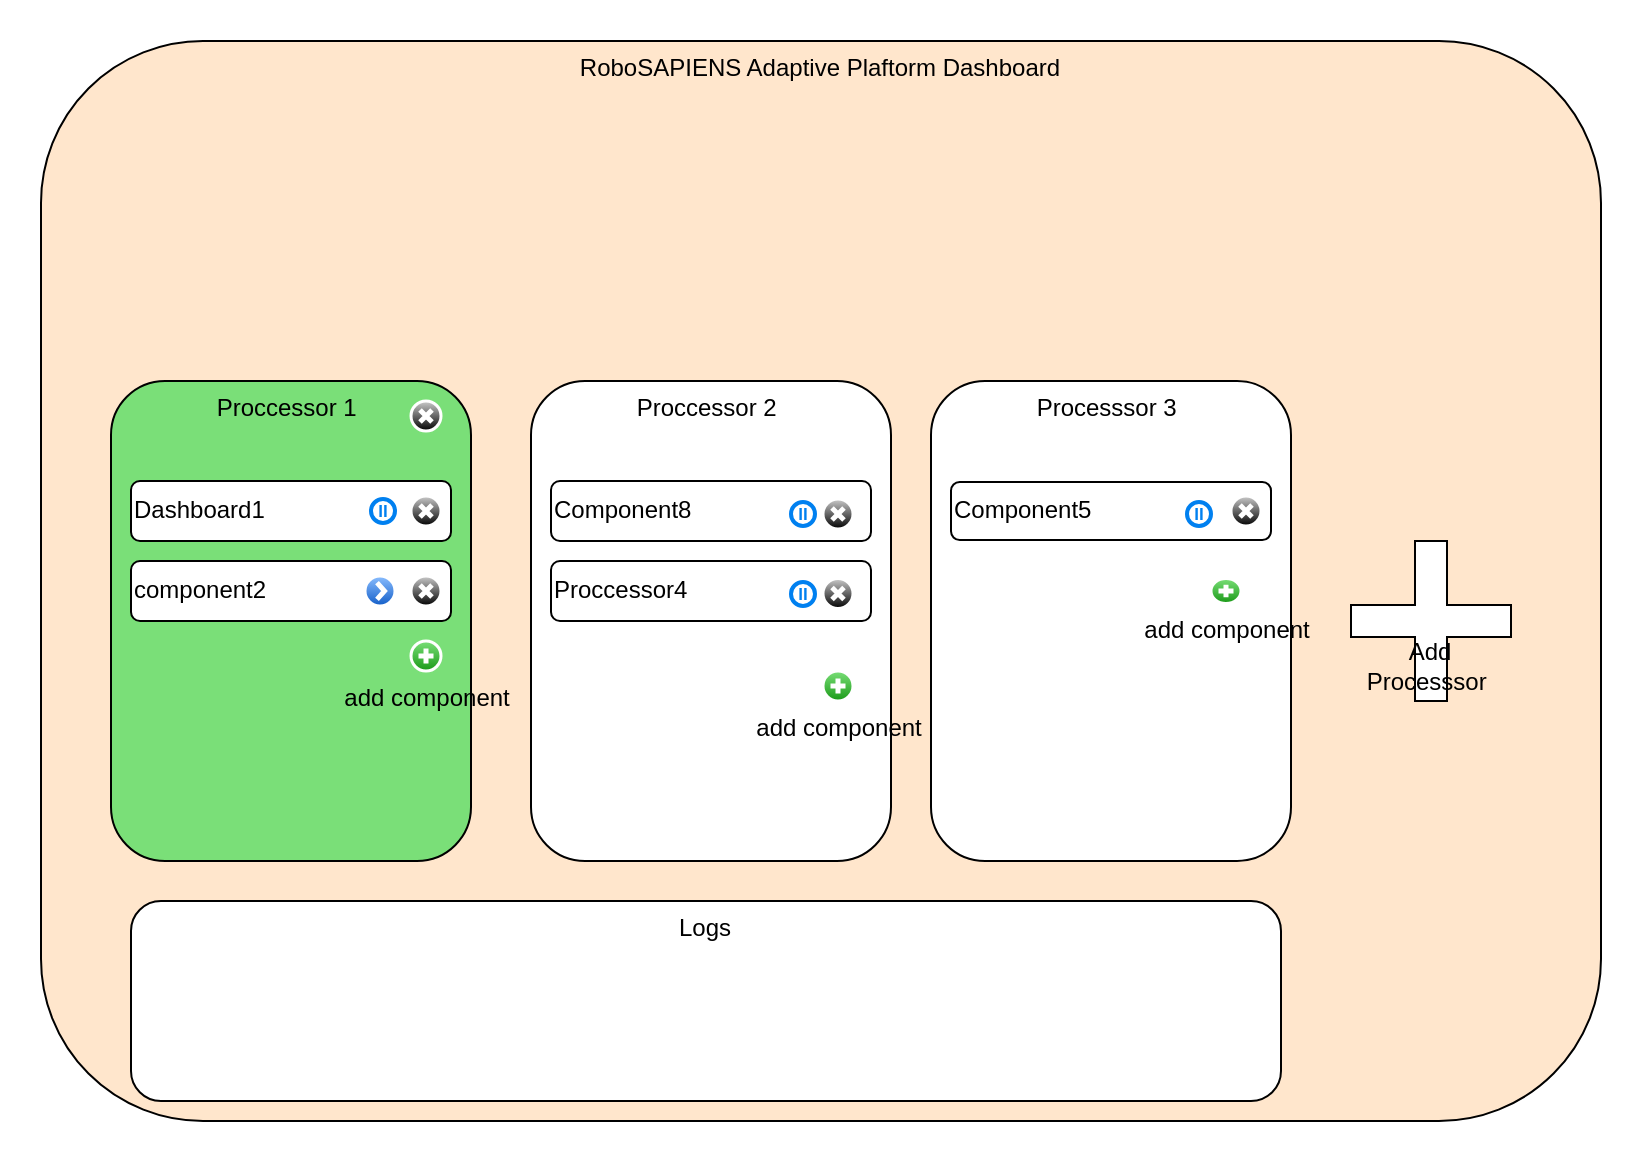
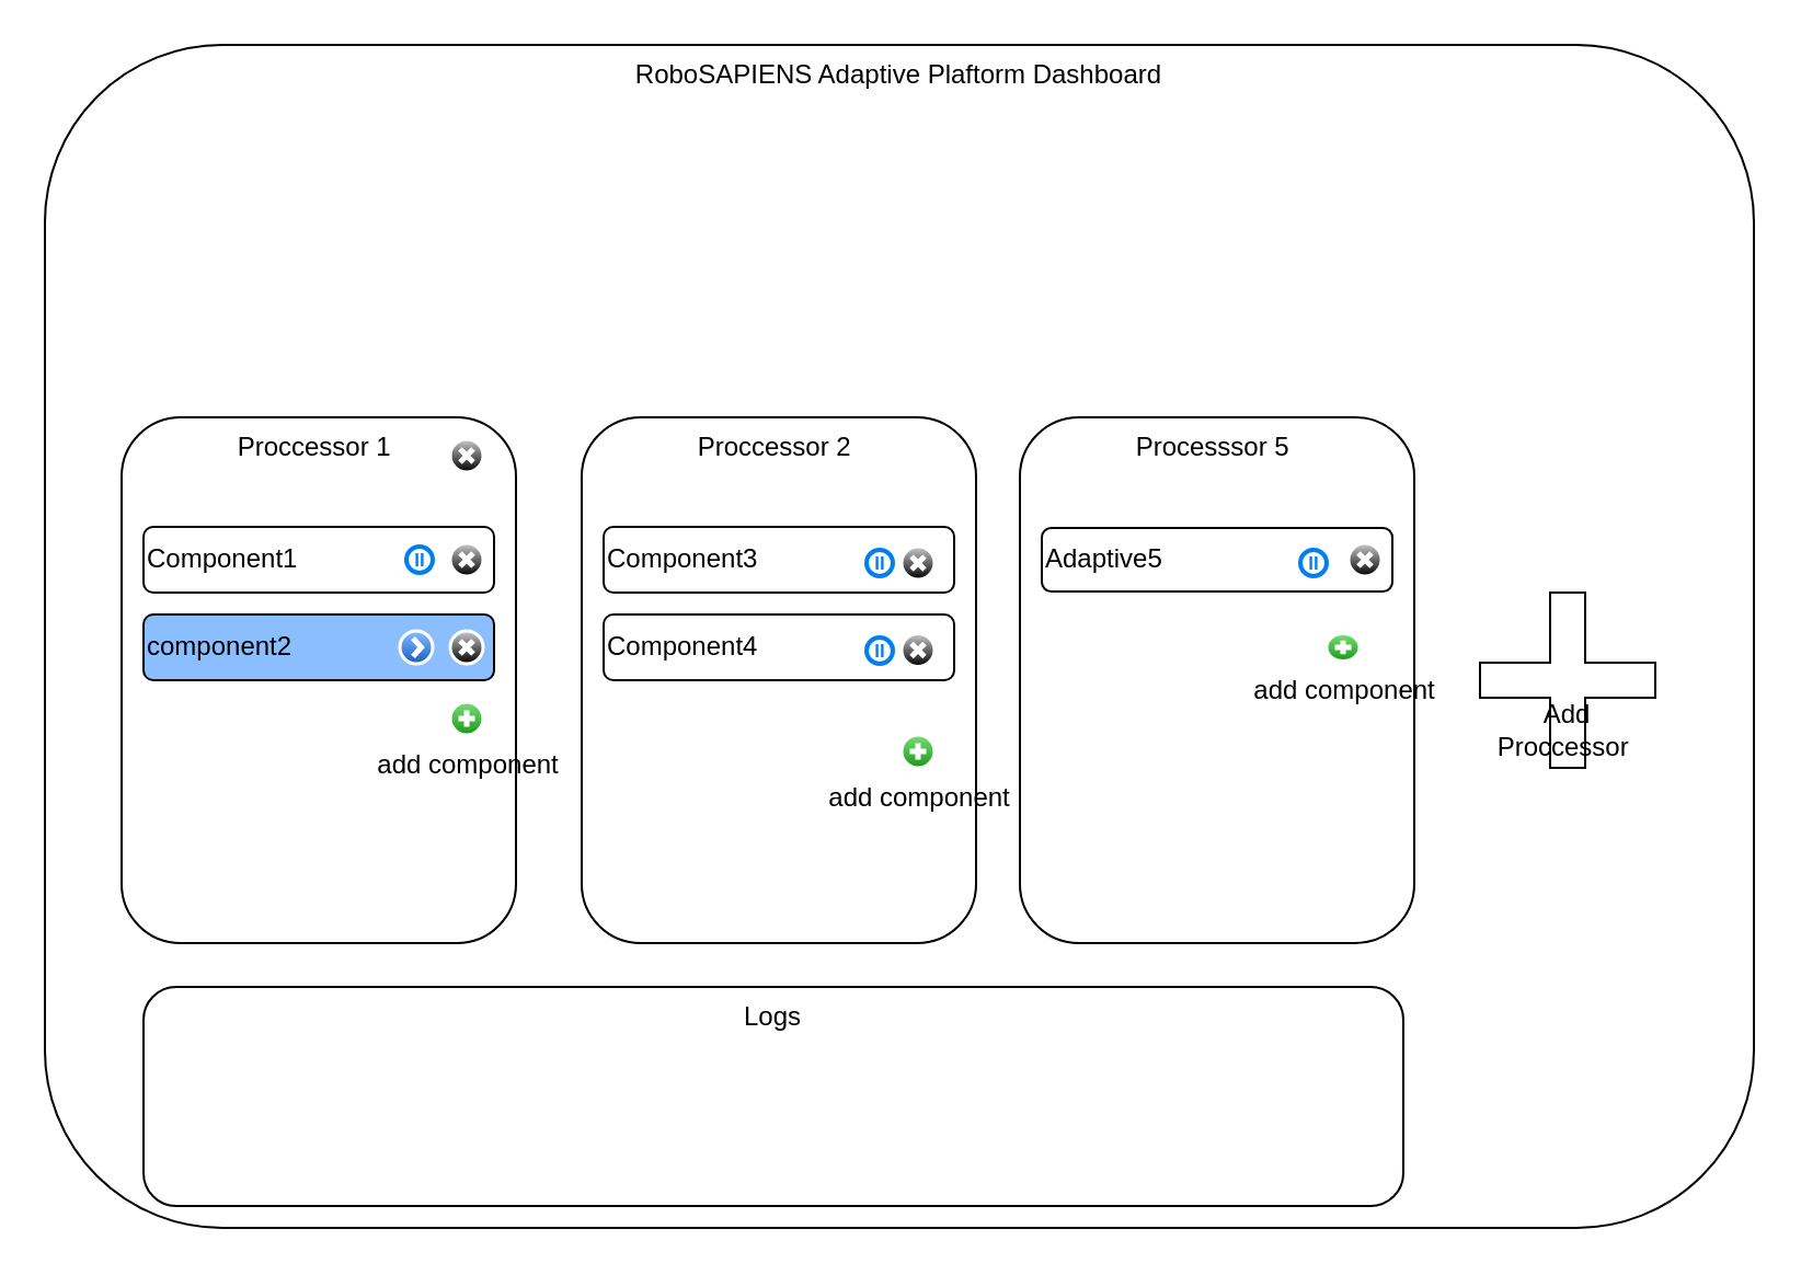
- <mxCell id="2" value="RoboSAPIENS Adaptive Plaftorm Dashboard" style="rounded=1;whiteSpace=wrap;html=1;verticalAlign=top;fillColor=#ffe6cc;" vertex="1" parent="1"><mxGeometry x="20" y="20" width="780" height="540" as="geometry" /></mxCell>
+ <mxCell id="2" value="RoboSAPIENS Adaptive Plaftorm Dashboard" style="rounded=1;whiteSpace=wrap;html=1;verticalAlign=top;" vertex="1" parent="1"><mxGeometry x="20" y="20" width="780" height="540" as="geometry" /></mxCell>
- <mxCell id="3" value="Proccessor 1&amp;nbsp;" style="rounded=1;whiteSpace=wrap;html=1;verticalAlign=top;fillColor=#7adf78;" vertex="1" parent="1"><mxGeometry x="55" y="190" width="180" height="240" as="geometry" /></mxCell>
+ <mxCell id="3" value="Proccessor 1&amp;nbsp;" style="rounded=1;whiteSpace=wrap;html=1;verticalAlign=top;" vertex="1" parent="1"><mxGeometry x="55" y="190" width="180" height="240" as="geometry" /></mxCell>
- <mxCell id="5" value="Processsor 3&amp;nbsp;" style="rounded=1;whiteSpace=wrap;html=1;verticalAlign=top;" vertex="1" parent="1"><mxGeometry x="465" y="190" width="180" height="240" as="geometry" /></mxCell>
+ <mxCell id="5" value="Processsor 5&amp;nbsp;" style="rounded=1;whiteSpace=wrap;html=1;verticalAlign=top;" vertex="1" parent="1"><mxGeometry x="465" y="190" width="180" height="240" as="geometry" /></mxCell>
- <mxCell id="8" value="Dashboard1&amp;nbsp;" style="rounded=1;whiteSpace=wrap;html=1;align=left;" vertex="1" parent="1"><mxGeometry x="65" y="240" width="160" height="30" as="geometry" /></mxCell>
+ <mxCell id="8" value="Component1&amp;nbsp;" style="rounded=1;whiteSpace=wrap;html=1;align=left;" vertex="1" parent="1"><mxGeometry x="65" y="240" width="160" height="30" as="geometry" /></mxCell>
- <mxCell id="15" value="Component8&amp;nbsp;" style="rounded=1;whiteSpace=wrap;html=1;align=left;" vertex="1" parent="1"><mxGeometry x="275" y="240" width="160" height="30" as="geometry" /></mxCell>
+ <mxCell id="15" value="Component3&amp;nbsp;" style="rounded=1;whiteSpace=wrap;html=1;align=left;" vertex="1" parent="1"><mxGeometry x="275" y="240" width="160" height="30" as="geometry" /></mxCell>
- <mxCell id="21" value="Component5" style="rounded=1;whiteSpace=wrap;html=1;align=left;" vertex="1" parent="1"><mxGeometry x="475" y="240.5" width="160" height="29" as="geometry" /></mxCell>
+ <mxCell id="21" value="Adaptive5" style="rounded=1;whiteSpace=wrap;html=1;align=left;" vertex="1" parent="1"><mxGeometry x="475" y="240.5" width="160" height="29" as="geometry" /></mxCell>
- <mxCell id="12" value="component2&amp;nbsp;" style="rounded=1;whiteSpace=wrap;html=1;align=left;" vertex="1" parent="1"><mxGeometry x="65" y="280" width="160" height="30" as="geometry" /></mxCell>
+ <mxCell id="12" value="component2&amp;nbsp;" style="rounded=1;whiteSpace=wrap;html=1;align=left;fillColor=#8bbeff;" vertex="1" parent="1"><mxGeometry x="65" y="280" width="160" height="30" as="geometry" /></mxCell>
- <mxCell id="16" value="Proccessor4&amp;nbsp;" style="rounded=1;whiteSpace=wrap;html=1;align=left;" vertex="1" parent="1"><mxGeometry x="275" y="280" width="160" height="30" as="geometry" /></mxCell>
+ <mxCell id="16" value="Component4&amp;nbsp;" style="rounded=1;whiteSpace=wrap;html=1;align=left;" vertex="1" parent="1"><mxGeometry x="275" y="280" width="160" height="30" as="geometry" /></mxCell>
- <mxCell id="6" value="Add Processsor&amp;nbsp;" style="shape=cross;whiteSpace=wrap;html=1;verticalAlign=bottom;" vertex="1" parent="1"><mxGeometry x="675" y="270" width="80" height="80" as="geometry" /></mxCell>
+ <mxCell id="6" value="Add Proccessor&amp;nbsp;" style="shape=cross;whiteSpace=wrap;html=1;verticalAlign=bottom;" vertex="1" parent="1"><mxGeometry x="675" y="270" width="80" height="80" as="geometry" /></mxCell>
